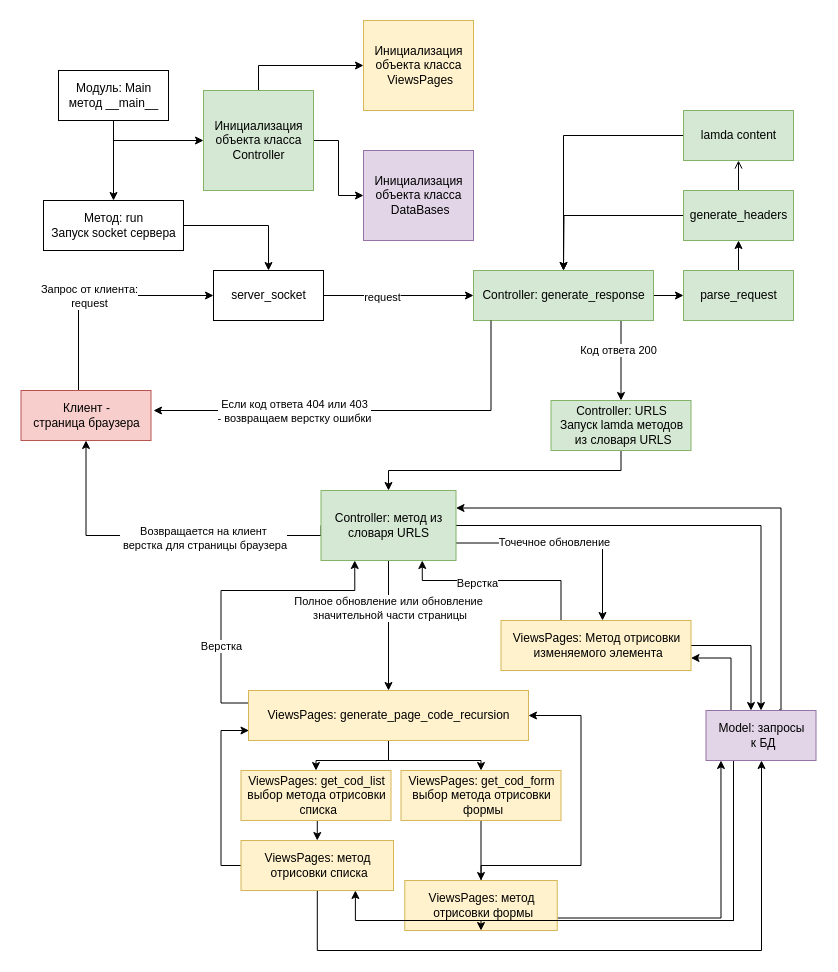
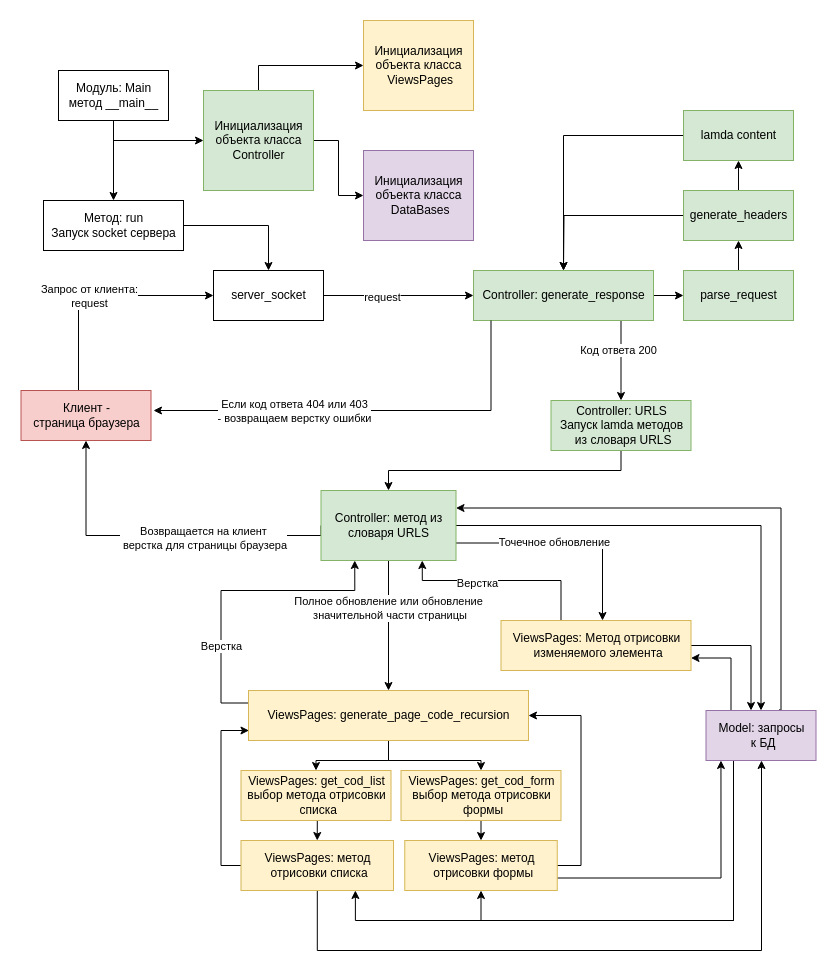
- <mxCell id="26" style="edgeStyle=orthogonalEdgeStyle;rounded=0;orthogonalLoop=1;jettySize=auto;html=1;exitX=0.5;exitY=0;exitDx=0;exitDy=0;entryX=0.5;entryY=1;entryDx=0;entryDy=0;endArrow=open;" edge="1" parent="1" source="28" target="32"><mxGeometry relative="1" as="geometry" /></mxCell>
+ <mxCell id="26" style="edgeStyle=orthogonalEdgeStyle;rounded=0;orthogonalLoop=1;jettySize=auto;html=1;exitX=0.5;exitY=0;exitDx=0;exitDy=0;entryX=0.5;entryY=1;entryDx=0;entryDy=0;" edge="1" parent="1" source="28" target="32"><mxGeometry relative="1" as="geometry" /></mxCell>
- <mxCell id="59" value="ViewsPages: метод&lt;br&gt;&amp;nbsp;отрисовки формы" style="html=1;fillColor=#fff2cc;strokeColor=#d6b656;" vertex="1" parent="1"><mxGeometry x="404.25" y="880" width="152.5" height="50" as="geometry" /></mxCell>
+ <mxCell id="59" value="ViewsPages: метод&lt;br&gt;&amp;nbsp;отрисовки формы" style="html=1;fillColor=#fff2cc;strokeColor=#d6b656;" vertex="1" parent="1"><mxGeometry x="404.25" y="840" width="152.5" height="50" as="geometry" /></mxCell>
